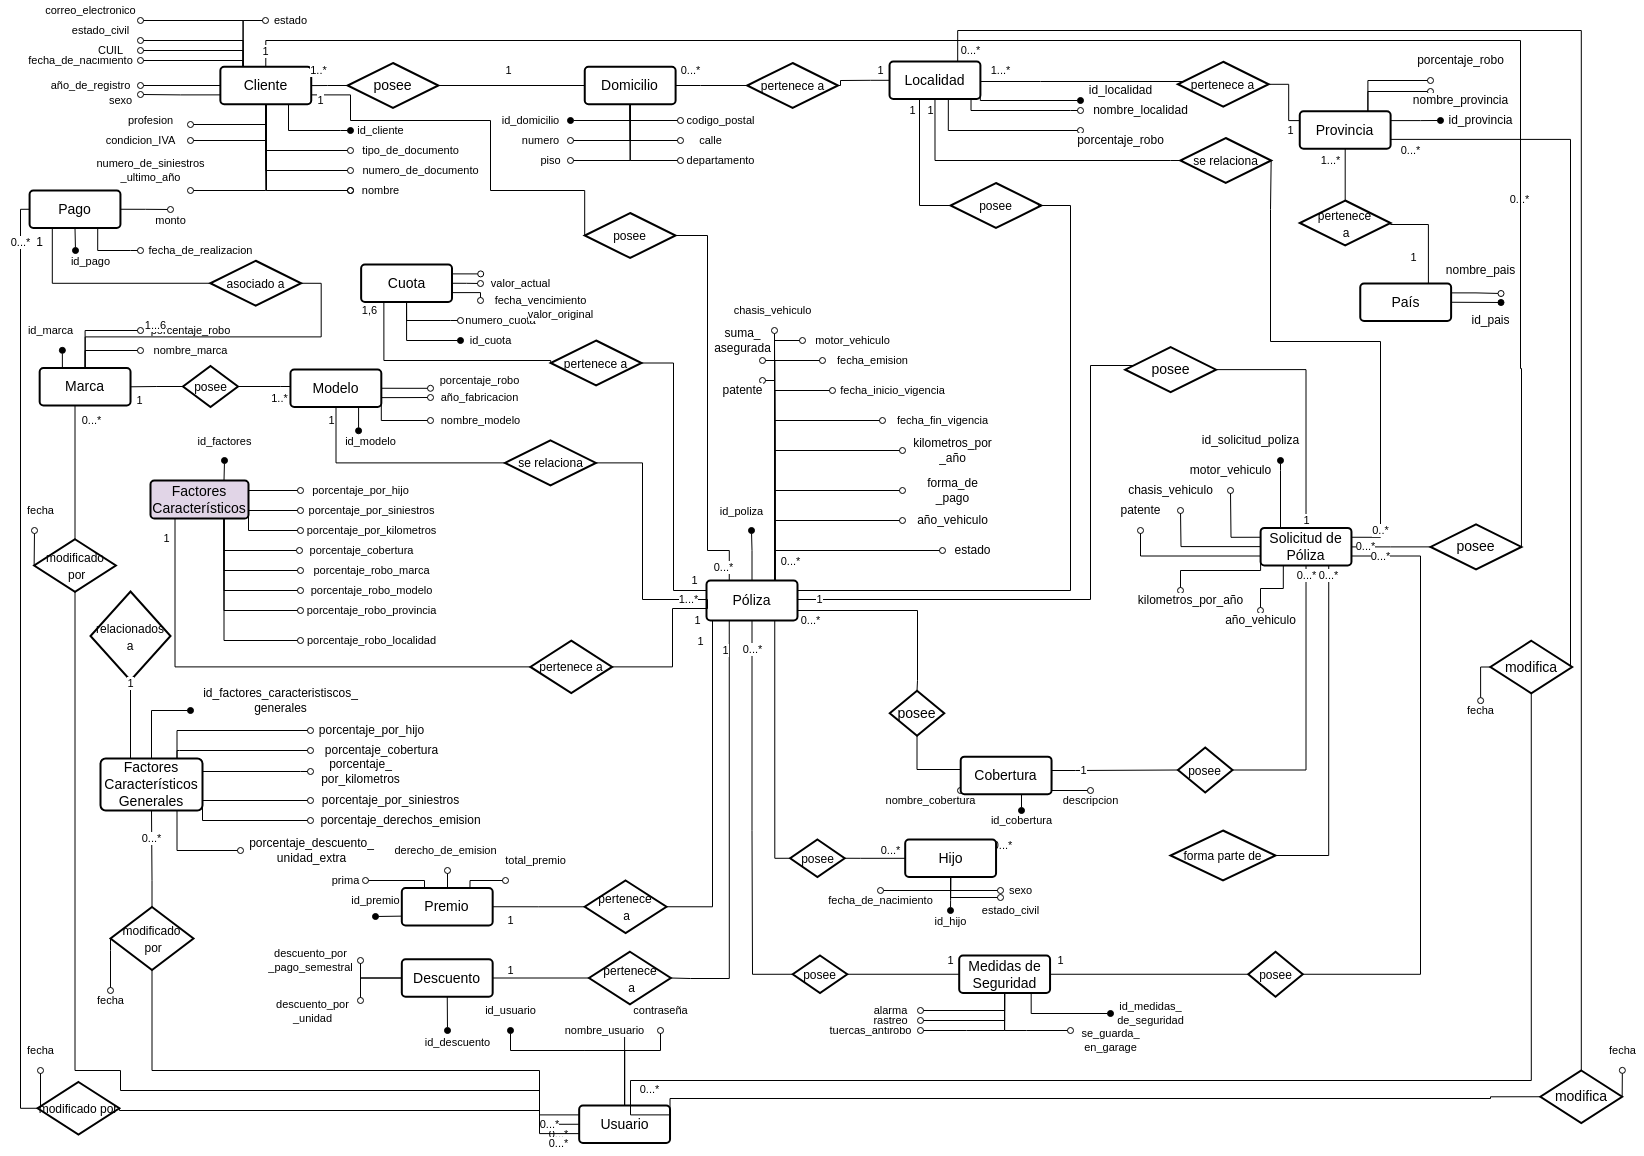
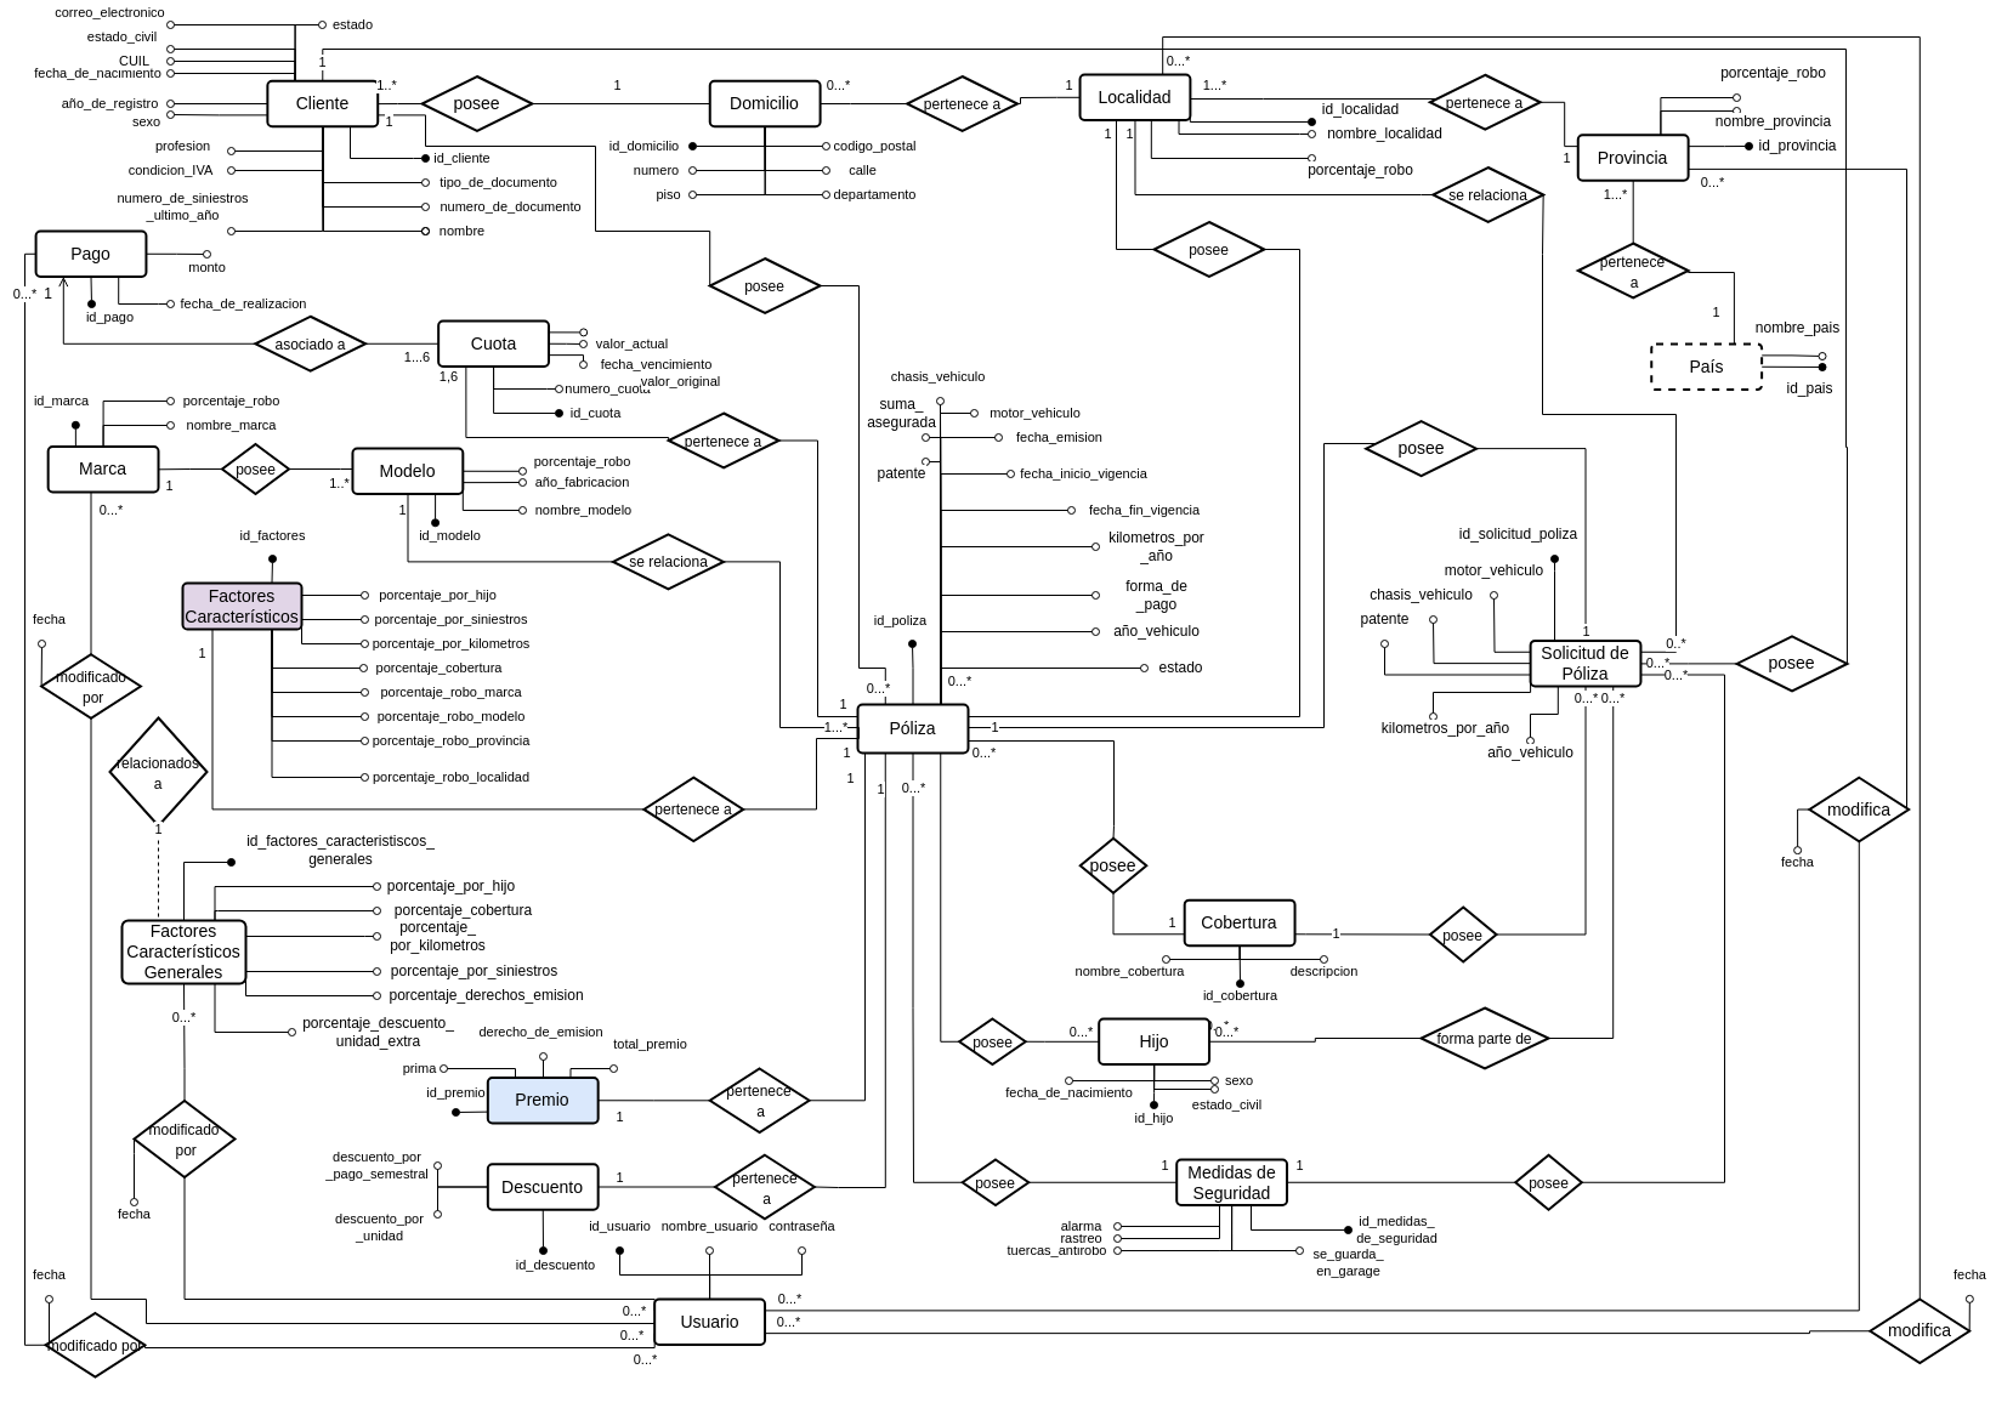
- <mxCell id="118" value="" style="edgeStyle=orthogonalEdgeStyle;rounded=0;orthogonalLoop=1;jettySize=auto;html=1;endArrow=none;endFill=0;entryX=0.25;entryY=1;entryDx=0;entryDy=0;exitX=0;exitY=0.5;exitDx=0;exitDy=0;" parent="1" source="121" target="117" edge="1"><mxGeometry relative="1" as="geometry"><Array as="points"><mxPoint x="52" y="283" /></Array></mxGeometry></mxCell>
+ <mxCell id="118" value="" style="edgeStyle=orthogonalEdgeStyle;rounded=0;orthogonalLoop=1;jettySize=auto;html=1;endArrow=open;endFill=0;entryX=0.25;entryY=1;entryDx=0;entryDy=0;exitX=0;exitY=0.5;exitDx=0;exitDy=0;" parent="1" source="121" target="117" edge="1"><mxGeometry relative="1" as="geometry"><Array as="points"><mxPoint x="52" y="283" /></Array></mxGeometry></mxCell>
- <mxCell id="90" value="País" style="strokeWidth=2;rounded=1;arcSize=10;whiteSpace=wrap;html=1;align=center;fontSize=14;" parent="1" vertex="1"><mxGeometry x="1359.761" y="283" width="90.85" height="37.5" as="geometry" /></mxCell>
+ <mxCell id="90" value="País" style="strokeWidth=2;rounded=1;arcSize=10;whiteSpace=wrap;html=1;align=center;fontSize=14;dashed=1;" parent="1" vertex="1"><mxGeometry x="1359.761" y="283" width="90.85" height="37.5" as="geometry" /></mxCell>
- <mxCell id="120" value="1...6" style="edgeStyle=orthogonalEdgeStyle;rounded=0;orthogonalLoop=1;jettySize=auto;html=1;exitX=1;exitY=0.5;exitDx=0;exitDy=0;endArrow=none;endFill=0;" parent="1" source="121" target="49" edge="1"><mxGeometry x="0.405" y="-11" relative="1" as="geometry"><mxPoint as="offset" /></mxGeometry></mxCell>
+ <mxCell id="120" value="1...6" style="edgeStyle=orthogonalEdgeStyle;rounded=0;orthogonalLoop=1;jettySize=auto;html=1;exitX=1;exitY=0.5;exitDx=0;exitDy=0;entryX=0;entryY=0.5;entryDx=0;entryDy=0;endArrow=none;endFill=0;" parent="1" source="121" target="114" edge="1"><mxGeometry x="0.405" y="-11" relative="1" as="geometry"><mxPoint as="offset" /></mxGeometry></mxCell>
- <mxCell id="186" value="1" style="edgeStyle=orthogonalEdgeStyle;rounded=0;orthogonalLoop=1;jettySize=auto;html=1;endArrow=none;endFill=0;entryX=0.25;entryY=0;entryDx=0;entryDy=0;" parent="1" source="151" target="32" edge="1"><mxGeometry x="-0.917" relative="1" as="geometry"><Array as="points"><mxPoint x="130" y="758" /></Array><mxPoint as="offset" /></mxGeometry></mxCell>
+ <mxCell id="186" value="1" style="edgeStyle=orthogonalEdgeStyle;rounded=0;orthogonalLoop=1;jettySize=auto;html=1;endArrow=none;endFill=0;entryX=0.25;entryY=0;entryDx=0;entryDy=0;dashed=1;" parent="1" source="151" target="32" edge="1"><mxGeometry x="-0.917" relative="1" as="geometry"><Array as="points"><mxPoint x="130" y="758" /></Array><mxPoint as="offset" /></mxGeometry></mxCell>
- <mxCell id="210" value="Cobertura" style="strokeWidth=2;rounded=1;arcSize=10;whiteSpace=wrap;html=1;align=center;fontSize=14;" parent="1" vertex="1"><mxGeometry x="960.203" y="756.125" width="90.85" height="37.5" as="geometry" /></mxCell>
+ <mxCell id="210" value="Cobertura" style="strokeWidth=2;rounded=1;arcSize=10;whiteSpace=wrap;html=1;align=center;fontSize=14;" parent="1" vertex="1"><mxGeometry x="975.203" y="741.125" width="90.85" height="37.5" as="geometry" /></mxCell>
+ <mxCell id="157" value="0...*" style="edgeStyle=orthogonalEdgeStyle;rounded=0;orthogonalLoop=1;jettySize=auto;html=1;exitX=1;exitY=0.5;exitDx=0;exitDy=0;endArrow=none;endFill=0;" parent="1" source="206" target="156" edge="1"><mxGeometry x="0.016" y="73" relative="1" as="geometry"><mxPoint x="773.923" y="553.964" as="sourcePoint" /><mxPoint x="878.789" y="383.875" as="targetPoint" /><mxPoint x="-73" y="68" as="offset" /></mxGeometry></mxCell>
- <mxCell id="37" value="Premio" style="strokeWidth=2;rounded=1;arcSize=10;whiteSpace=wrap;html=1;align=center;fontSize=14;" parent="1" vertex="1"><mxGeometry x="401.32" y="887.5" width="90.85" height="37.5" as="geometry" /></mxCell>
+ <mxCell id="37" value="Premio" style="strokeWidth=2;rounded=1;arcSize=10;whiteSpace=wrap;html=1;align=center;fontSize=14;fillColor=#dae8fc;" parent="1" vertex="1"><mxGeometry x="401.32" y="887.5" width="90.85" height="37.5" as="geometry" /></mxCell>
- <mxCell id="201" value="Medidas de Seguridad" style="strokeWidth=2;rounded=1;arcSize=10;whiteSpace=wrap;html=1;align=center;fontSize=14;" parent="1" vertex="1"><mxGeometry x="958.703" y="955" width="90.85" height="37.5" as="geometry" /></mxCell>
+ <mxCell id="201" value="Medidas de Seguridad" style="strokeWidth=2;rounded=1;arcSize=10;whiteSpace=wrap;html=1;align=center;fontSize=14;" parent="1" vertex="1"><mxGeometry x="968.703" y="955" width="90.85" height="37.5" as="geometry" /></mxCell>
- <mxCell id="166" value="Usuario" style="strokeWidth=2;rounded=1;arcSize=10;whiteSpace=wrap;html=1;align=center;fontSize=14;" parent="1" vertex="1"><mxGeometry x="578.673" y="1105" width="90.85" height="37.5" as="geometry" /></mxCell>
+ <mxCell id="166" value="Usuario" style="strokeWidth=2;rounded=1;arcSize=10;whiteSpace=wrap;html=1;align=center;fontSize=14;" parent="1" vertex="1"><mxGeometry x="538.673" y="1070" width="90.85" height="37.5" as="geometry" /></mxCell>
